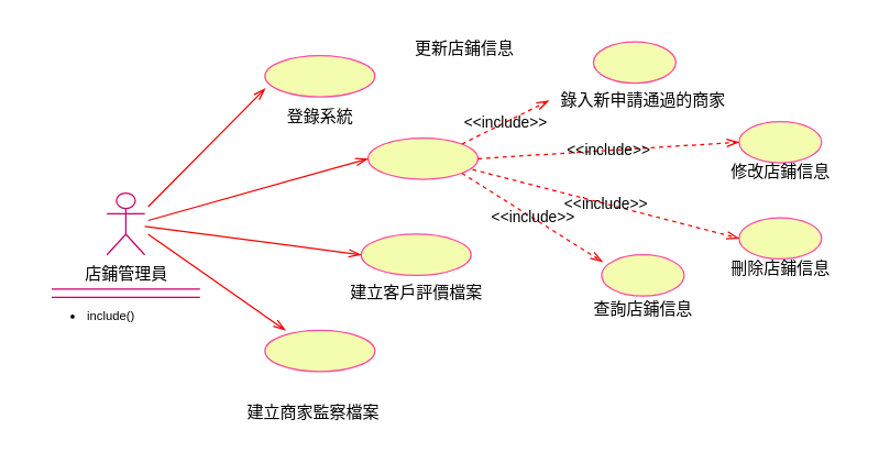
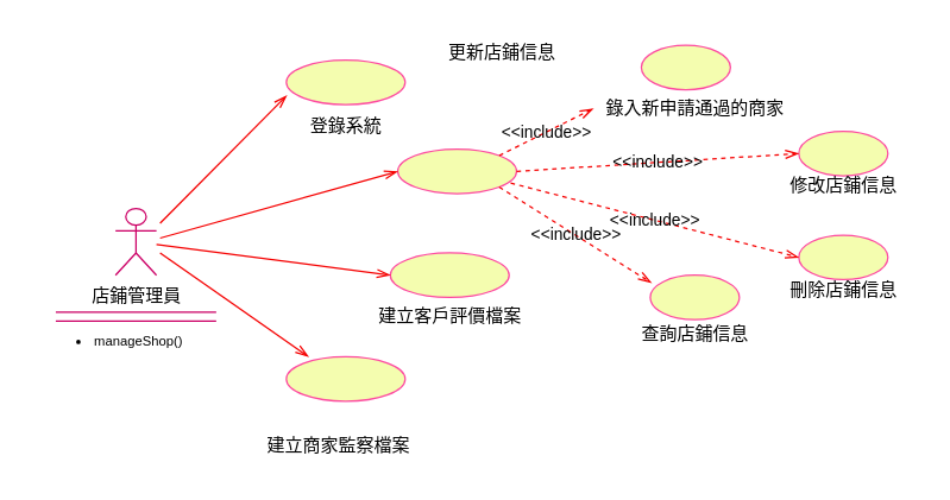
- <mxCell id="4" value="&lt;ul style=&quot;font-size: 9px;&quot;&gt;&lt;li style=&quot;font-size: 9px;&quot;&gt;include()&lt;/li&gt;&lt;/ul&gt;" style="text;strokeColor=none;fillColor=none;html=1;whiteSpace=wrap;verticalAlign=middle;overflow=hidden;fontSize=9;" parent="1" vertex="1"><mxGeometry x="20.78" y="210" width="140" height="40" as="geometry" /></mxCell>
+ <mxCell id="4" value="&lt;ul style=&quot;font-size: 9px;&quot;&gt;&lt;li style=&quot;font-size: 9px;&quot;&gt;manageShop()&lt;/li&gt;&lt;/ul&gt;" style="text;strokeColor=none;fillColor=none;html=1;whiteSpace=wrap;verticalAlign=middle;overflow=hidden;fontSize=9;" parent="1" vertex="1"><mxGeometry x="20.78" y="210" width="140" height="40" as="geometry" /></mxCell>
